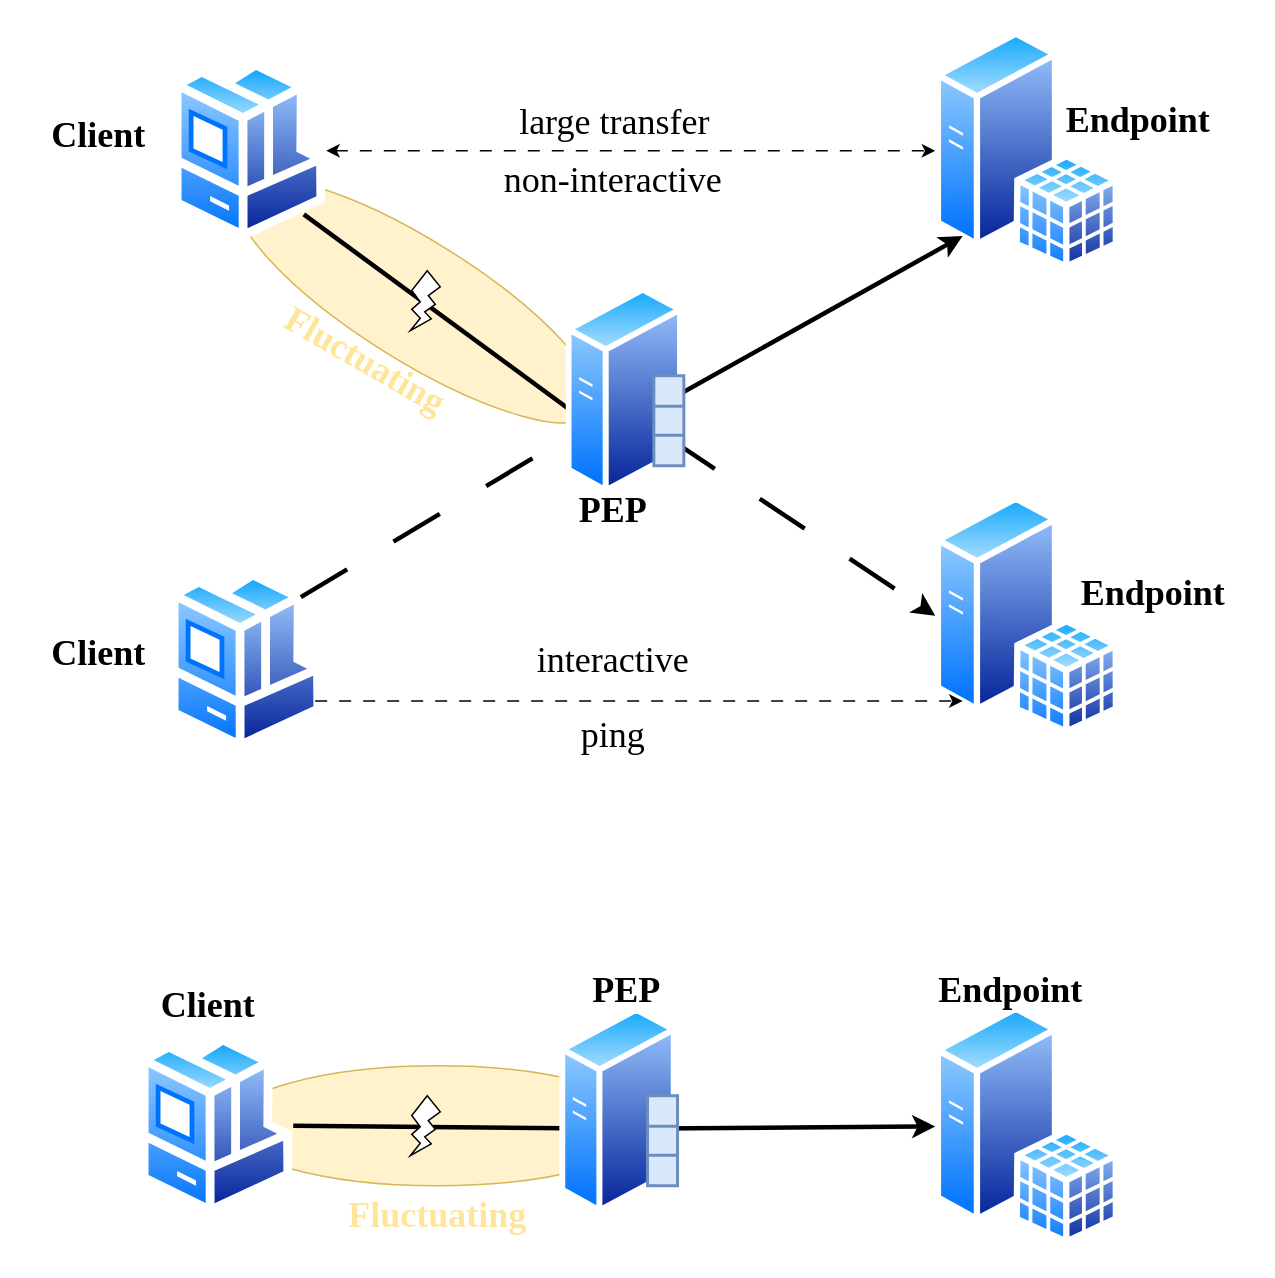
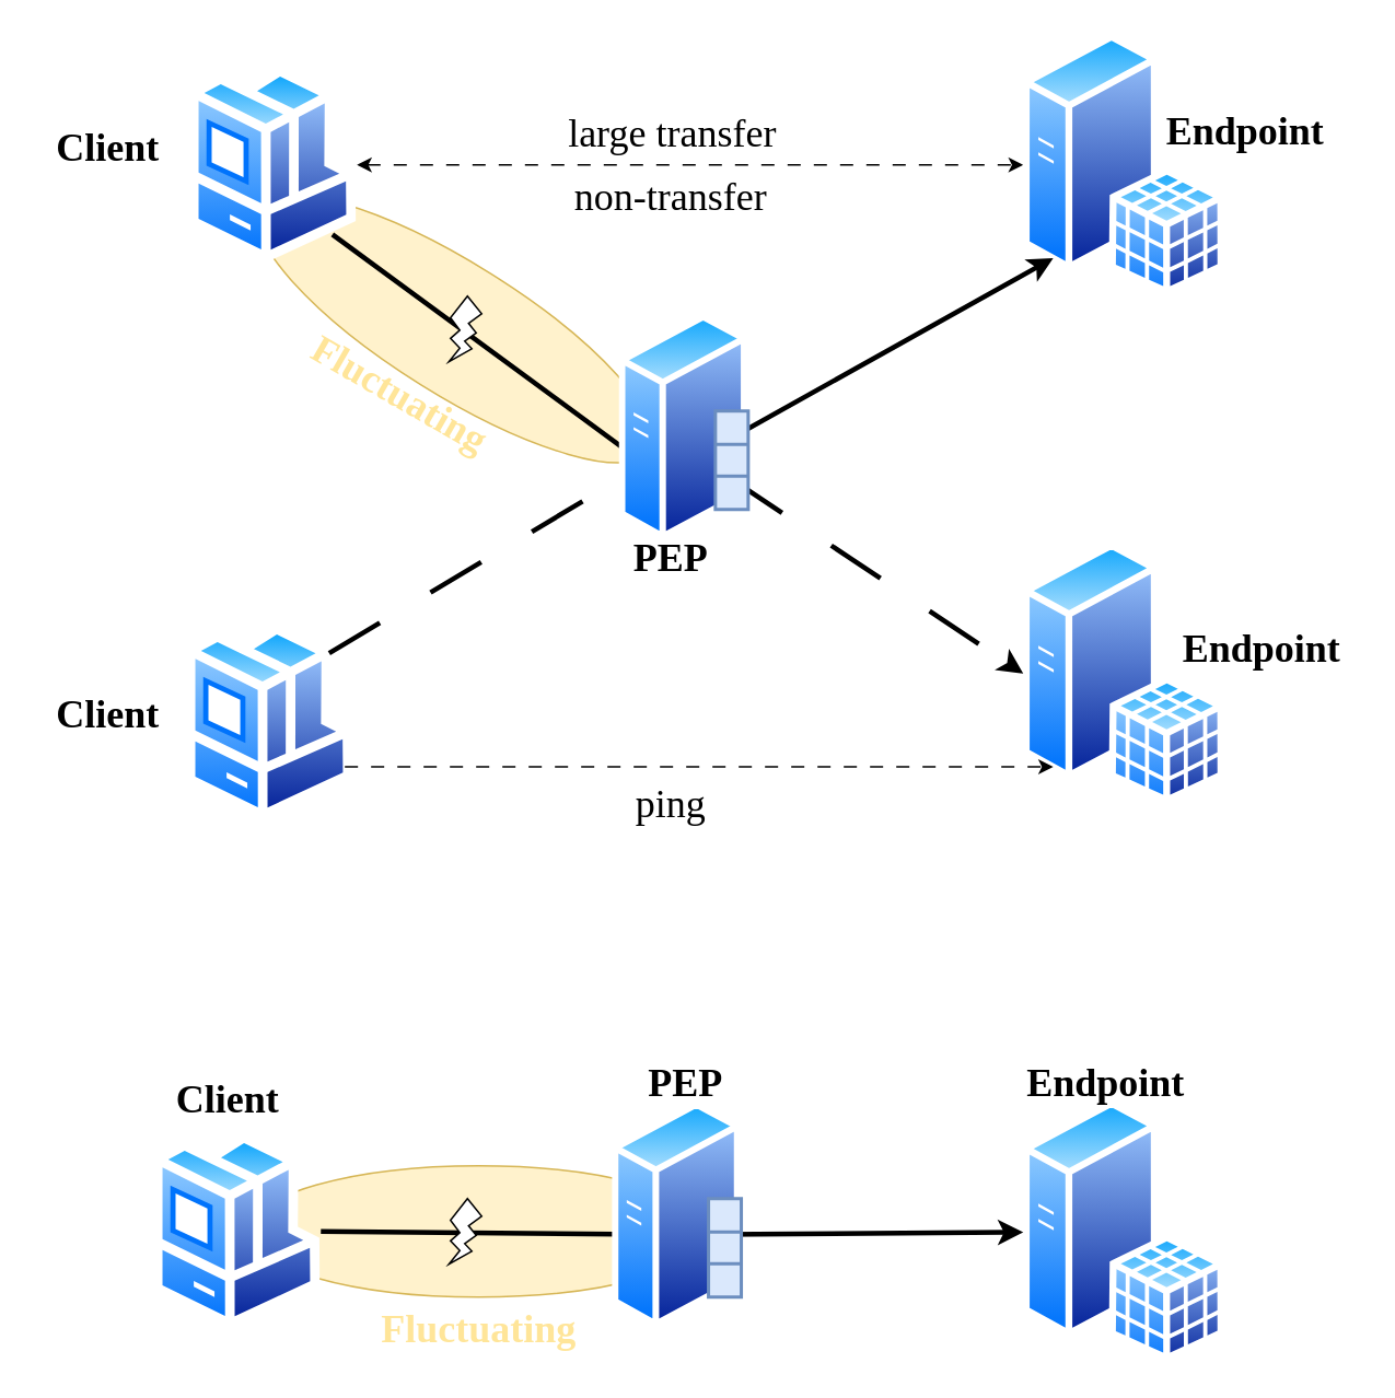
- <mxCell id="19" value="non-interactive" style="text;html=1;align=center;verticalAlign=middle;resizable=0;points=[];autosize=1;strokeColor=none;fillColor=none;fontSize=24;fontFamily=Times New Roman;" parent="1" vertex="1"><mxGeometry x="322.8" y="100" width="170" height="40" as="geometry" /></mxCell>
+ <mxCell id="19" value="non-transfer" style="text;html=1;align=center;verticalAlign=middle;resizable=0;points=[];autosize=1;strokeColor=none;fillColor=none;fontSize=24;fontFamily=Times New Roman;" parent="1" vertex="1"><mxGeometry x="322.8" y="100" width="170" height="40" as="geometry" /></mxCell>
- <mxCell id="20" value="interactive" style="text;html=1;align=center;verticalAlign=middle;resizable=0;points=[];autosize=1;strokeColor=none;fillColor=none;fontSize=24;fontFamily=Times New Roman;" parent="1" vertex="1"><mxGeometry x="347.8" y="420" width="120" height="40" as="geometry" /></mxCell>
